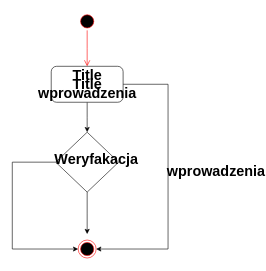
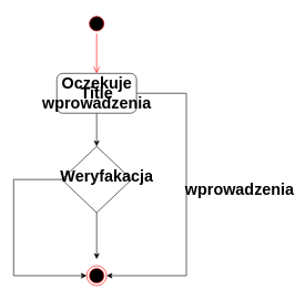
- <mxCell id="12" value="&lt;font style=&quot;color: light-dark(rgb(0, 0, 0), rgb(0, 0, 0));&quot;&gt;Title&lt;br&gt;wprowadzenia&lt;/font&gt;" style="text;strokeColor=none;fillColor=none;html=1;fontSize=24;fontStyle=1;verticalAlign=middle;align=center;" vertex="1" parent="1"><mxGeometry x="95" y="120" width="100" height="40" as="geometry" /></mxCell>
+ <mxCell id="12" value="&lt;font style=&quot;color: light-dark(rgb(0, 0, 0), rgb(0, 0, 0));&quot;&gt;Oczekuje&lt;br&gt;wprowadzenia&lt;/font&gt;" style="text;strokeColor=none;fillColor=none;html=1;fontSize=24;fontStyle=1;verticalAlign=middle;align=center;" vertex="1" parent="1"><mxGeometry x="95" y="120" width="100" height="40" as="geometry" /></mxCell>
